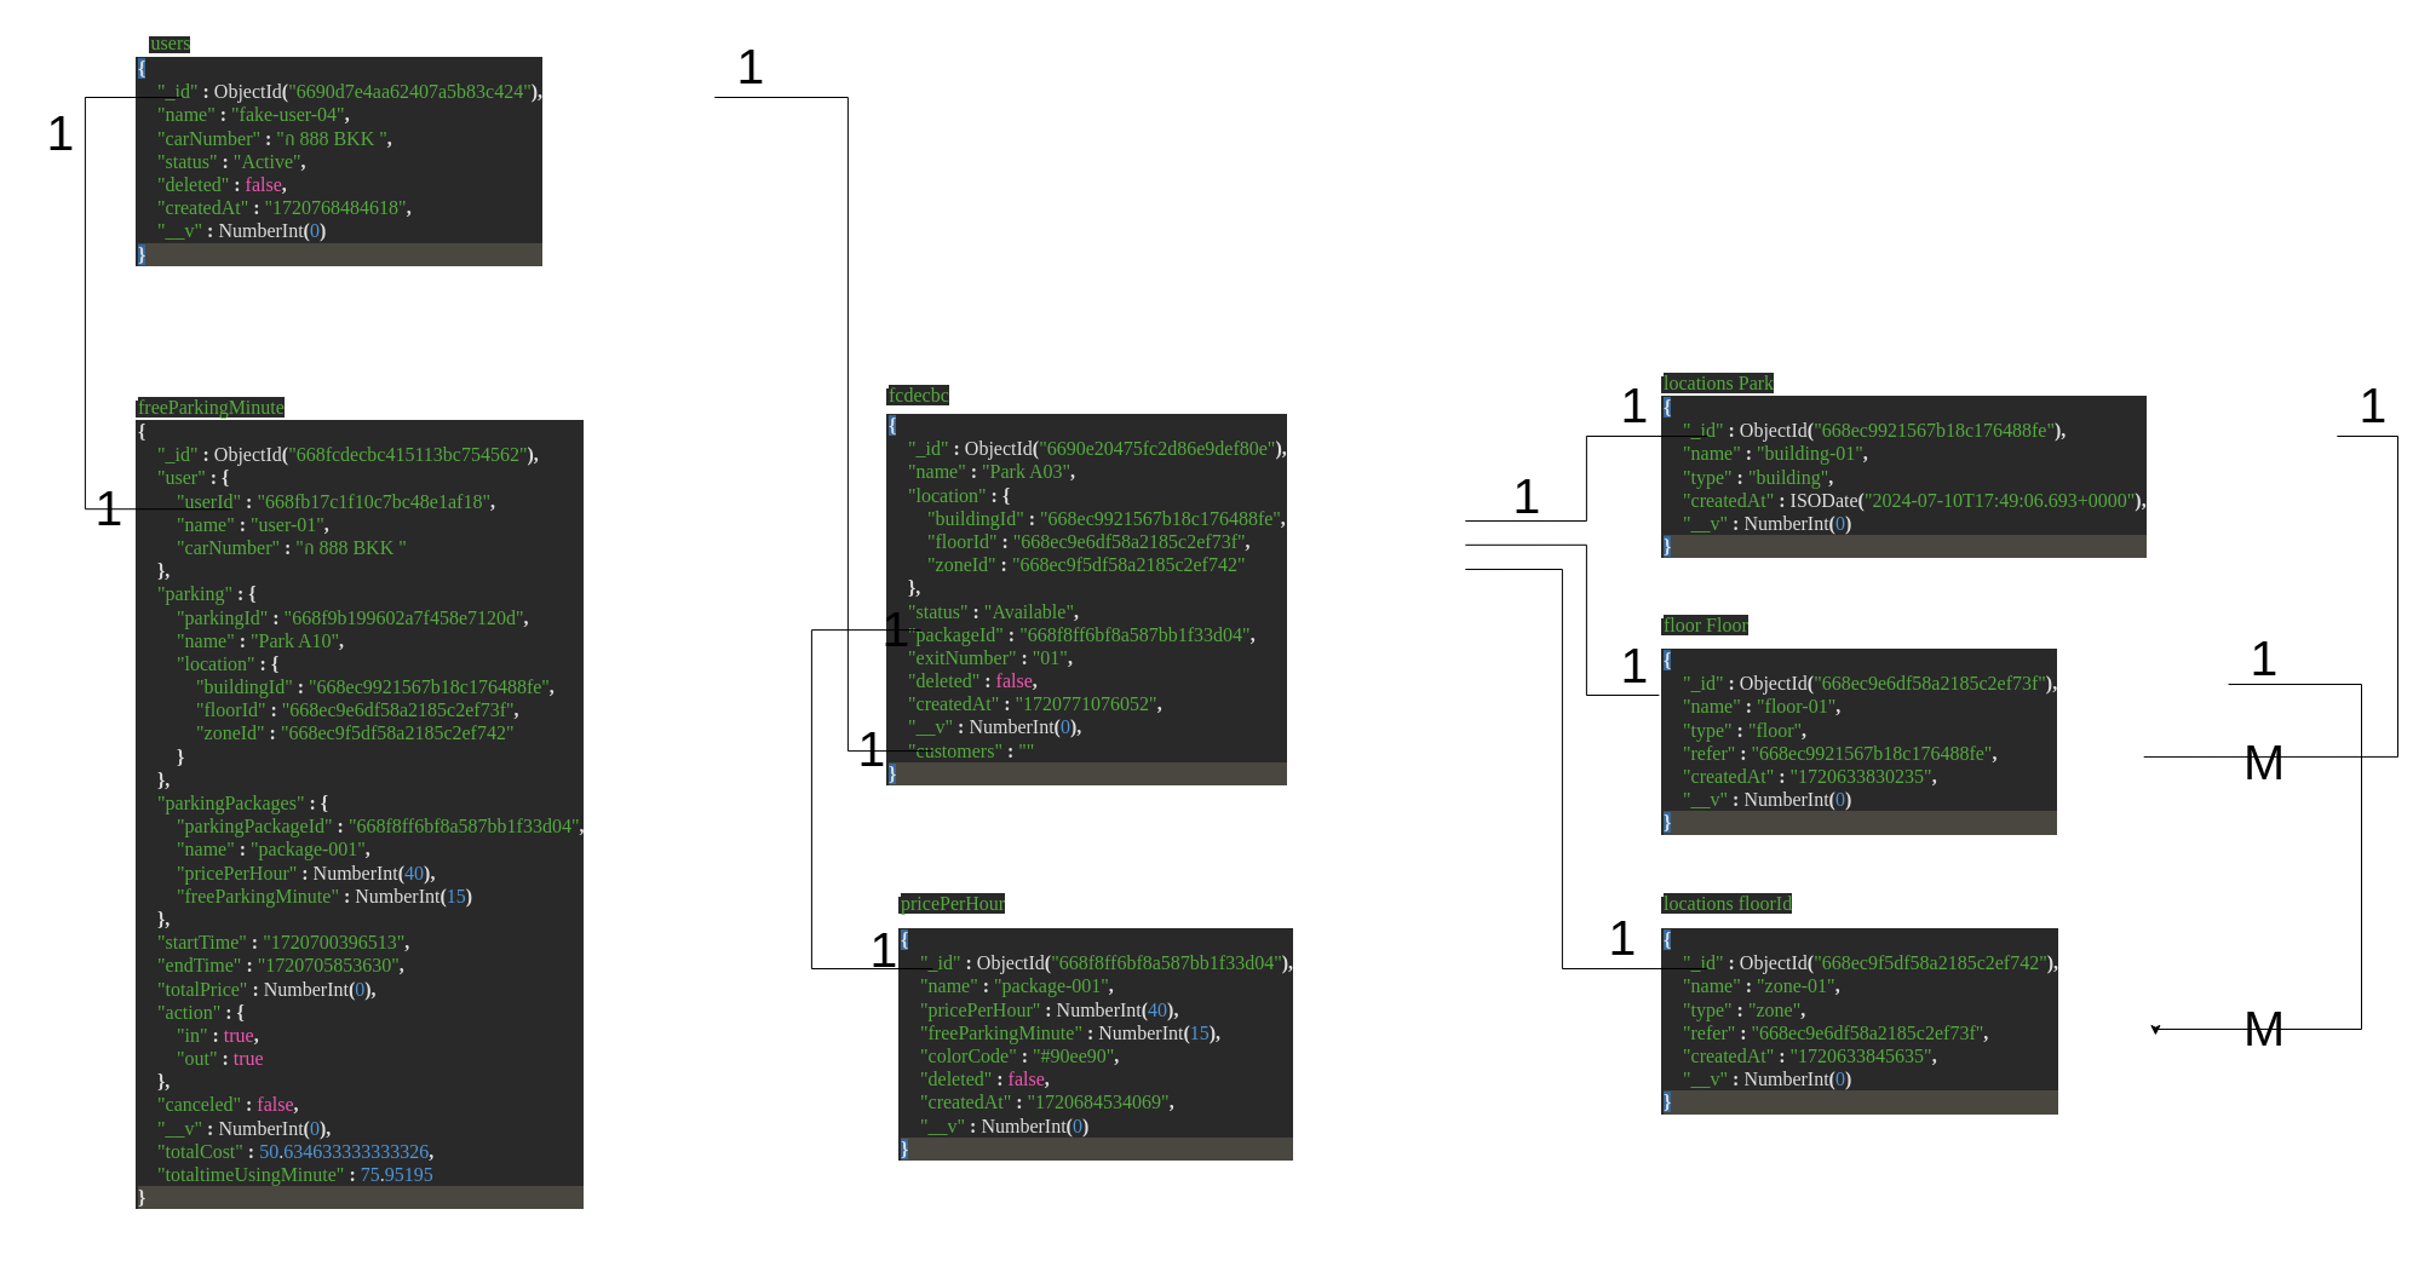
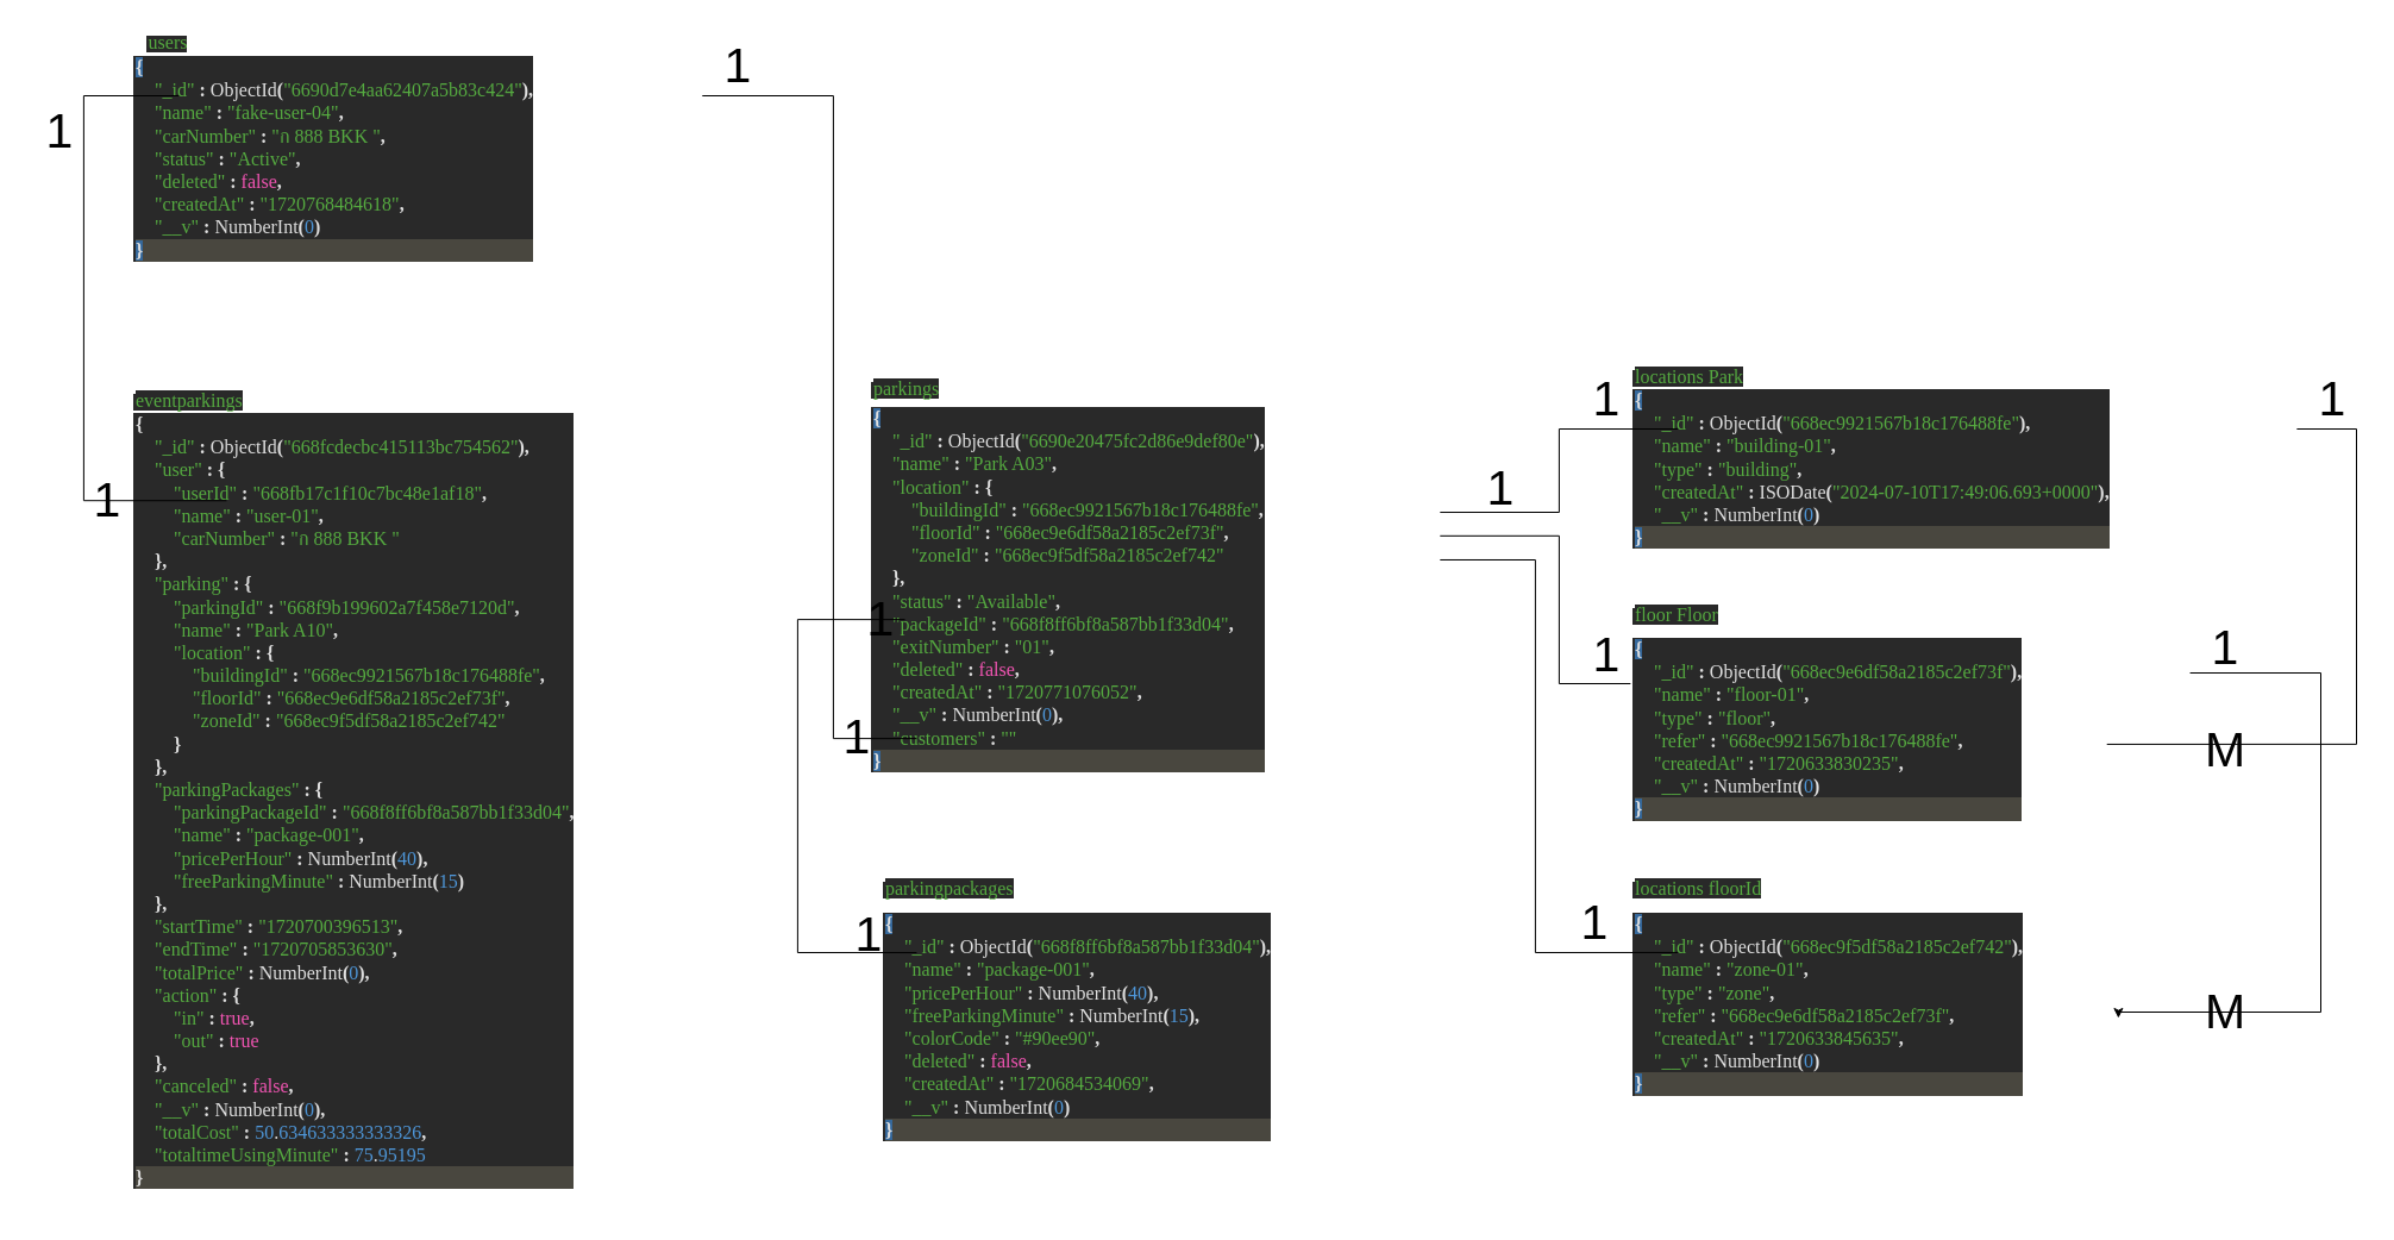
- <mxCell id="17" value="&lt;span style=&quot;background-color:#292929;padding:0px 0px 0px 2px;&quot;&gt;&lt;span style=&quot;color:#d7d7d7;background-color:#292929;font-family:&amp;quot;Menlo&amp;quot;;font-size:12pt;white-space:pre;&quot;&gt;&lt;span style=&quot;color:#55aa40;&quot;&gt;fcdecbc&lt;/span&gt;&lt;/span&gt;&lt;/span&gt;" style="text;whiteSpace=wrap;html=1;" parent="16" vertex="1"><mxGeometry width="110" height="40" as="geometry" /></mxCell>
+ <mxCell id="17" value="&lt;span style=&quot;background-color:#292929;padding:0px 0px 0px 2px;&quot;&gt;&lt;span style=&quot;color:#d7d7d7;background-color:#292929;font-family:&amp;quot;Menlo&amp;quot;;font-size:12pt;white-space:pre;&quot;&gt;&lt;span style=&quot;color:#55aa40;&quot;&gt;parkings&lt;/span&gt;&lt;/span&gt;&lt;/span&gt;" style="text;whiteSpace=wrap;html=1;" parent="16" vertex="1"><mxGeometry width="110" height="40" as="geometry" /></mxCell>
- <mxCell id="4" value="&lt;span style=&quot;background-color:#292929;padding:0px 0px 0px 2px;&quot;&gt;&lt;span style=&quot;color:#d7d7d7;background-color:#292929;font-family:&amp;quot;Menlo&amp;quot;;font-size:12pt;white-space:pre;&quot;&gt;&lt;span style=&quot;color:#55aa40;&quot;&gt;freeParkingMinute&lt;/span&gt;&lt;/span&gt;&lt;/span&gt;" style="text;whiteSpace=wrap;html=1;" parent="1" vertex="1"><mxGeometry x="109.86" y="320" width="160" height="40" as="geometry" /></mxCell>
+ <mxCell id="4" value="&lt;span style=&quot;background-color:#292929;padding:0px 0px 0px 2px;&quot;&gt;&lt;span style=&quot;color:#d7d7d7;background-color:#292929;font-family:&amp;quot;Menlo&amp;quot;;font-size:12pt;white-space:pre;&quot;&gt;&lt;span style=&quot;color:#55aa40;&quot;&gt;eventparkings&lt;/span&gt;&lt;/span&gt;&lt;/span&gt;" style="text;whiteSpace=wrap;html=1;" parent="1" vertex="1"><mxGeometry x="109.86" y="320" width="160" height="40" as="geometry" /></mxCell>
- <mxCell id="14" value="&lt;span style=&quot;background-color:#292929;padding:0px 0px 0px 2px;&quot;&gt;&lt;span style=&quot;color:#d7d7d7;background-color:#292929;font-family:&amp;quot;Menlo&amp;quot;;font-size:12pt;white-space:pre;&quot;&gt;&lt;span style=&quot;color:#55aa40;&quot;&gt;pricePerHour&lt;/span&gt;&lt;/span&gt;&lt;/span&gt;" style="text;whiteSpace=wrap;html=1;" parent="1" vertex="1"><mxGeometry x="739.86" y="730" width="180" height="40" as="geometry" /></mxCell>
+ <mxCell id="14" value="&lt;span style=&quot;background-color:#292929;padding:0px 0px 0px 2px;&quot;&gt;&lt;span style=&quot;color:#d7d7d7;background-color:#292929;font-family:&amp;quot;Menlo&amp;quot;;font-size:12pt;white-space:pre;&quot;&gt;&lt;span style=&quot;color:#55aa40;&quot;&gt;parkingpackages&lt;/span&gt;&lt;/span&gt;&lt;/span&gt;" style="text;whiteSpace=wrap;html=1;" parent="1" vertex="1"><mxGeometry x="739.86" y="730" width="180" height="40" as="geometry" /></mxCell>
